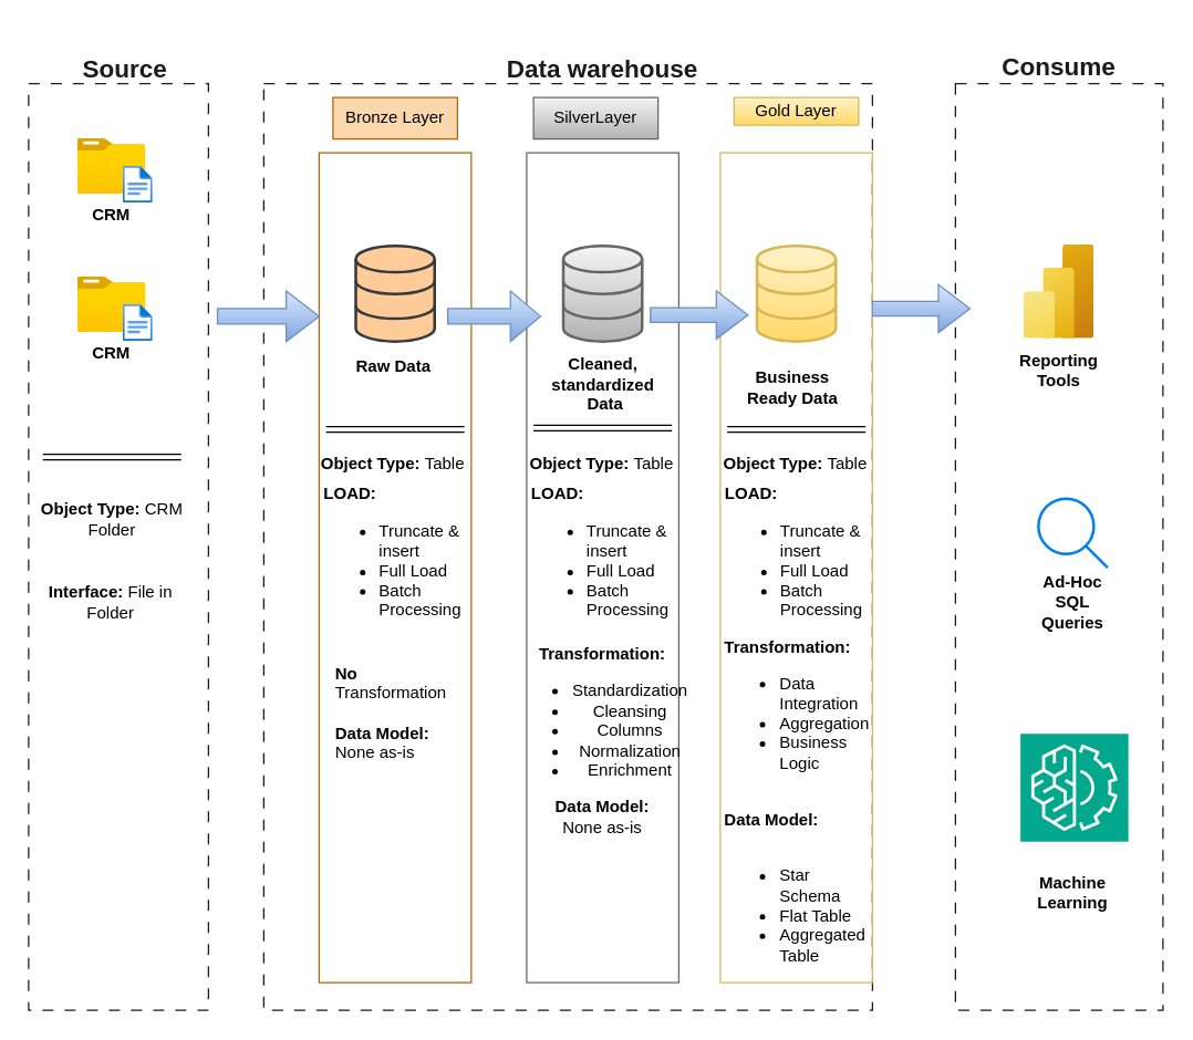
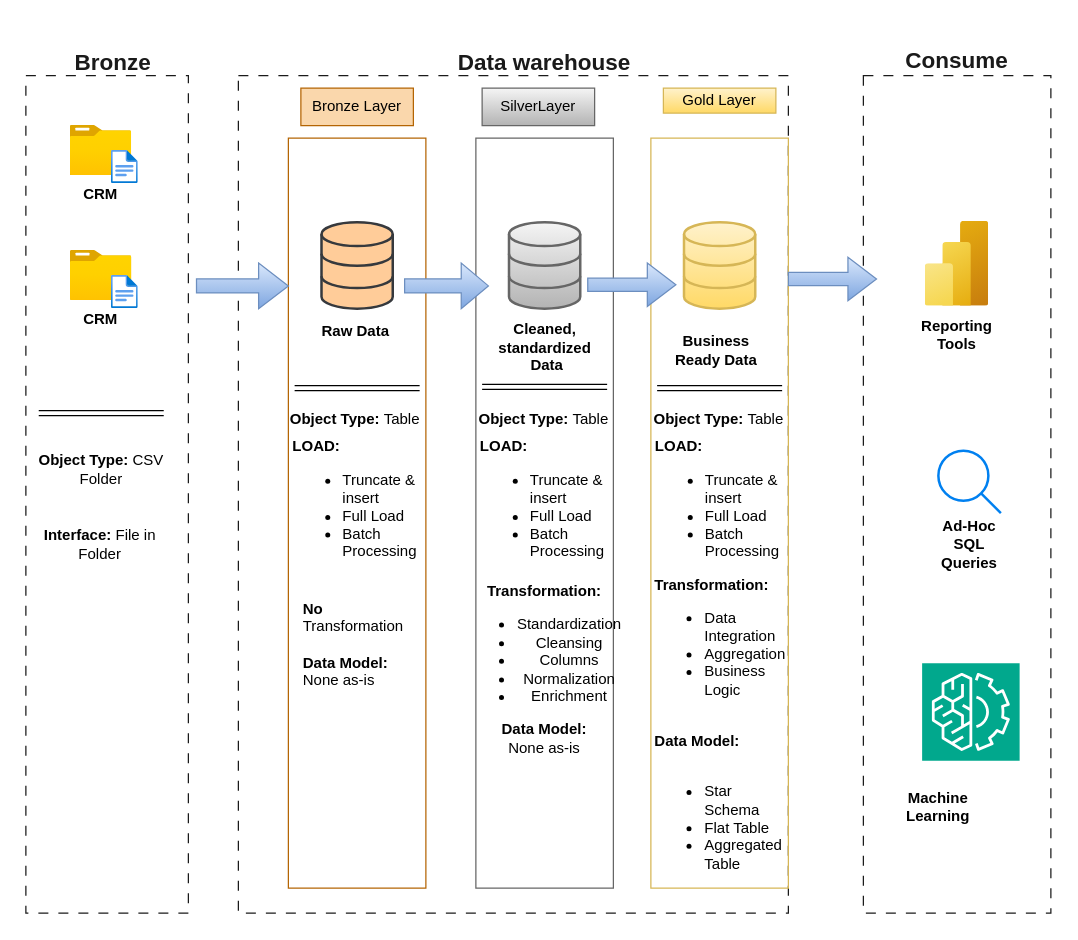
- <mxCell id="3" value="&lt;h2&gt;&lt;font style=&quot;color: rgb(26, 26, 26);&quot;&gt;Source&lt;/font&gt;&lt;/h2&gt;" style="text;html=1;align=center;verticalAlign=middle;whiteSpace=wrap;rounded=0;" parent="1" vertex="1"><mxGeometry x="50" y="25" width="80" height="50" as="geometry" /></mxCell>
+ <mxCell id="3" value="&lt;h2&gt;&lt;font style=&quot;color: rgb(26, 26, 26);&quot;&gt;Bronze&lt;/font&gt;&lt;/h2&gt;" style="text;html=1;align=center;verticalAlign=middle;whiteSpace=wrap;rounded=0;" parent="1" vertex="1"><mxGeometry x="50" y="25" width="80" height="50" as="geometry" /></mxCell>
- <mxCell id="21" value="&lt;b&gt;Object Type: &lt;/b&gt;CRM Folder" style="text;html=1;align=center;verticalAlign=middle;whiteSpace=wrap;rounded=0;" parent="1" vertex="1"><mxGeometry x="24.57" y="360" width="111.44" height="30" as="geometry" /></mxCell>
+ <mxCell id="21" value="&lt;b&gt;Object Type: &lt;/b&gt;CSV Folder" style="text;html=1;align=center;verticalAlign=middle;whiteSpace=wrap;rounded=0;" parent="1" vertex="1"><mxGeometry x="24.57" y="360" width="111.44" height="30" as="geometry" /></mxCell>
- <mxCell id="50" value="&lt;b&gt;Machine Learning&lt;/b&gt;" style="text;html=1;align=center;verticalAlign=middle;whiteSpace=wrap;rounded=0;" parent="1" vertex="1"><mxGeometry x="745" y="630" width="60" height="30" as="geometry" /></mxCell>
+ <mxCell id="50" value="&lt;b&gt;Machine Learning&lt;/b&gt;" style="text;html=1;align=center;verticalAlign=middle;whiteSpace=wrap;rounded=0;" parent="1" vertex="1"><mxGeometry x="720" y="630" width="60" height="30" as="geometry" /></mxCell>
